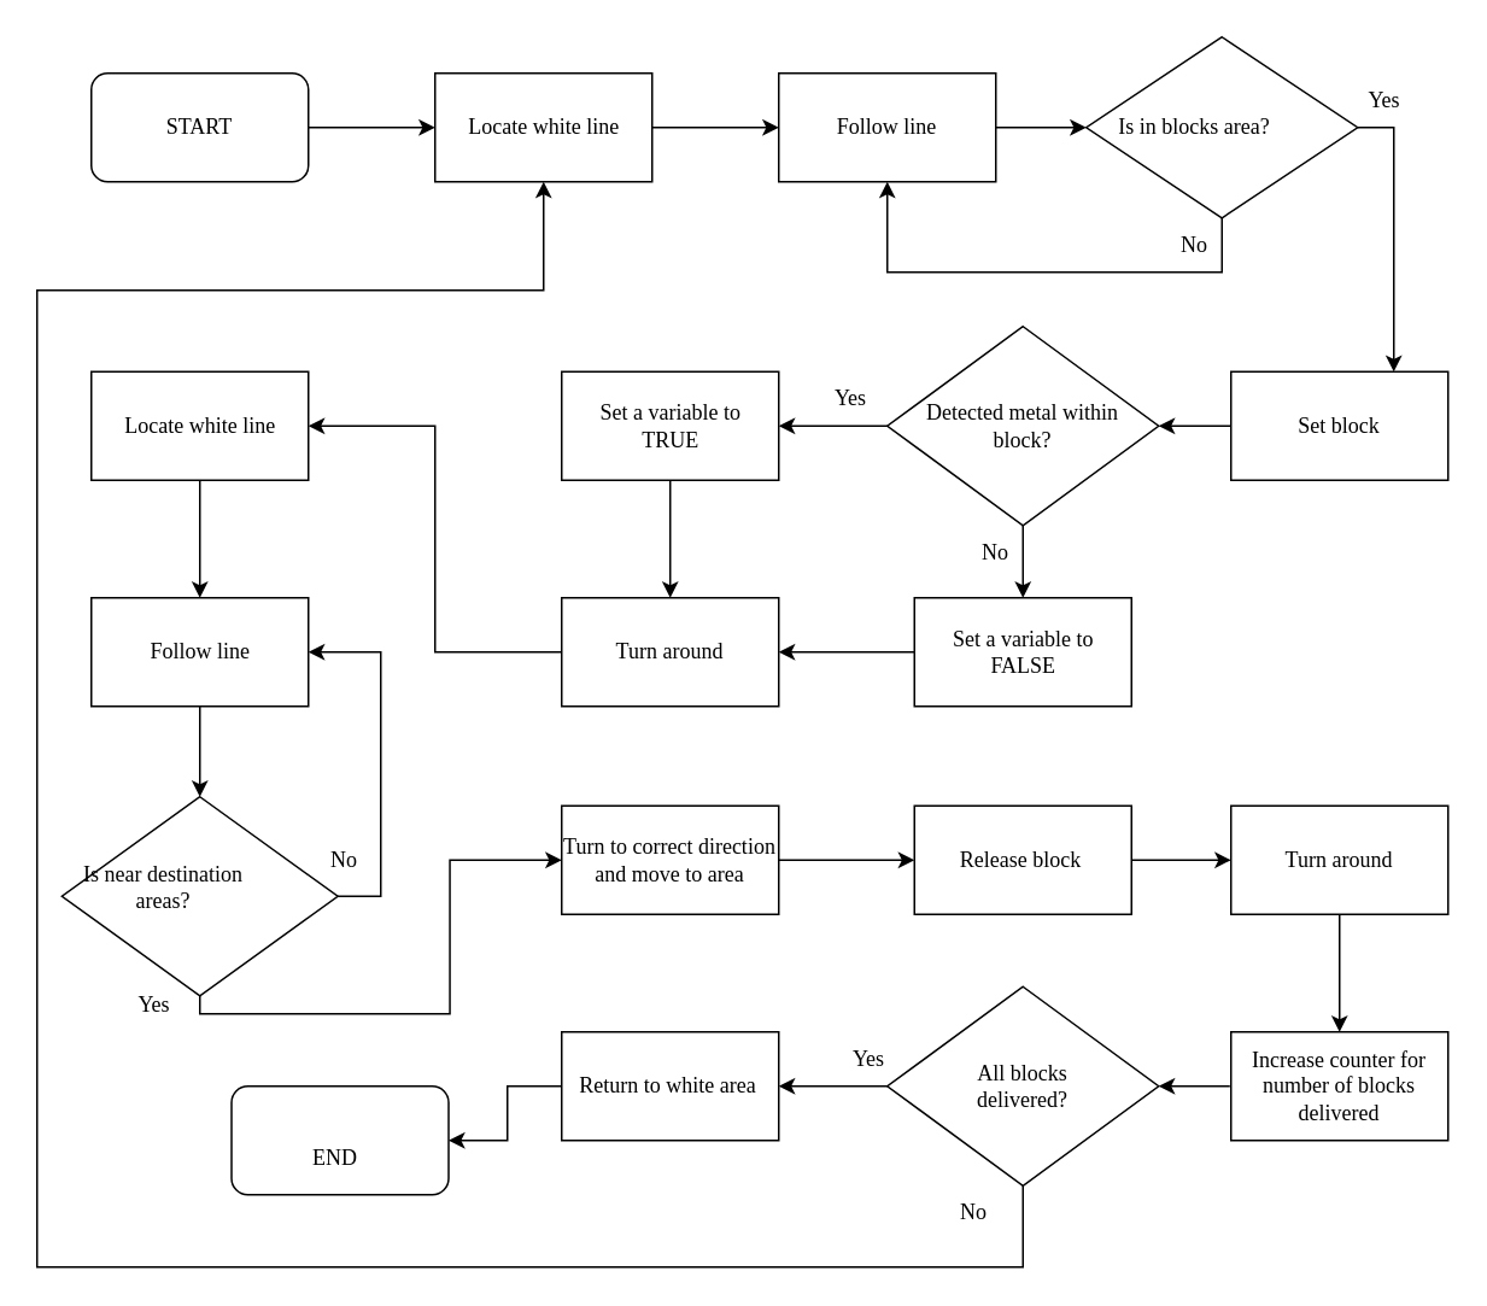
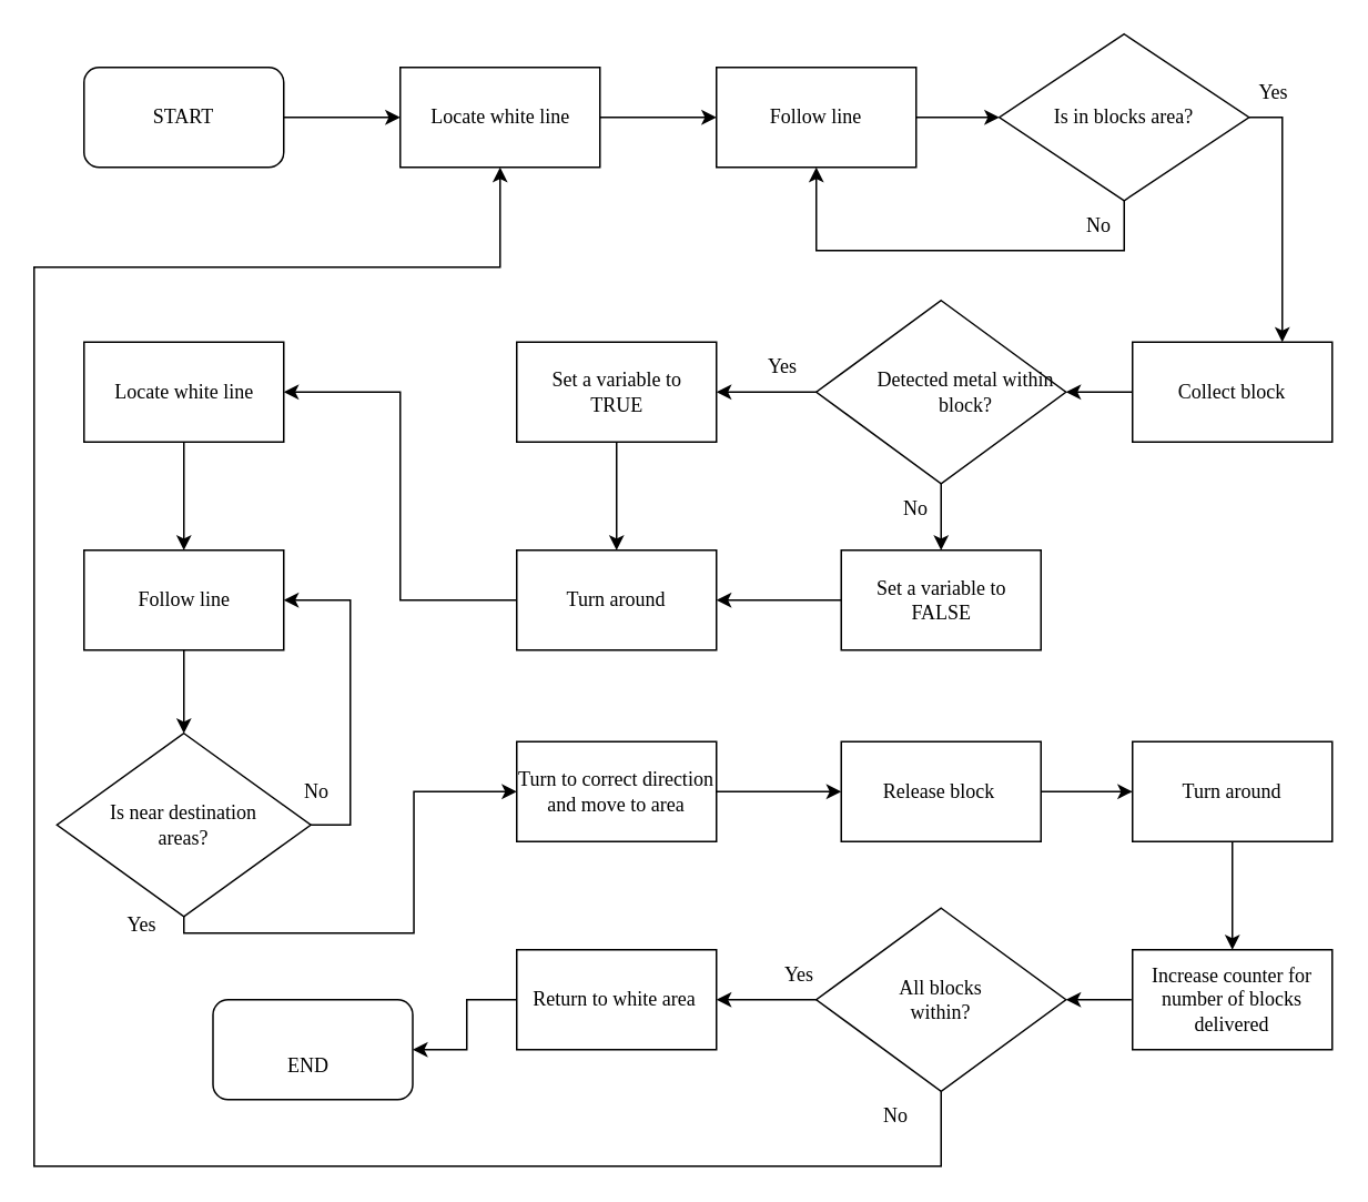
- <mxCell id="13" value="Is in blocks area?" style="text;html=1;strokeColor=none;fillColor=none;align=center;verticalAlign=middle;whiteSpace=wrap;rounded=0;fontFamily=Comic Sans MS;" parent="1" vertex="1"><mxGeometry x="615" y="55" width="90" height="30" as="geometry" /></mxCell>
+ <mxCell id="13" value="Is in blocks area?" style="text;html=1;strokeColor=none;fillColor=none;align=center;verticalAlign=middle;whiteSpace=wrap;rounded=0;fontFamily=Comic Sans MS;" parent="1" vertex="1"><mxGeometry x="630" y="55" width="90" height="30" as="geometry" /></mxCell>
- <mxCell id="23" value="Detected metal within block?" style="text;html=1;strokeColor=none;fillColor=none;align=center;verticalAlign=middle;whiteSpace=wrap;rounded=0;fontFamily=Comic Sans MS;" parent="1" vertex="1"><mxGeometry x="510" y="220" width="110" height="30" as="geometry" /></mxCell>
+ <mxCell id="23" value="Detected metal within block?" style="text;html=1;strokeColor=none;fillColor=none;align=center;verticalAlign=middle;whiteSpace=wrap;rounded=0;fontFamily=Comic Sans MS;" parent="1" vertex="1"><mxGeometry x="525" y="220" width="110" height="30" as="geometry" /></mxCell>
- <mxCell id="17" value="Set block" style="text;html=1;strokeColor=none;fillColor=none;align=center;verticalAlign=middle;whiteSpace=wrap;rounded=0;fontFamily=Comic Sans MS;" parent="1" vertex="1"><mxGeometry x="685" y="220" width="110" height="30" as="geometry" /></mxCell>
+ <mxCell id="17" value="Collect block" style="text;html=1;strokeColor=none;fillColor=none;align=center;verticalAlign=middle;whiteSpace=wrap;rounded=0;fontFamily=Comic Sans MS;" parent="1" vertex="1"><mxGeometry x="685" y="220" width="110" height="30" as="geometry" /></mxCell>
- <mxCell id="42" value="Is near destination areas?" style="text;html=1;strokeColor=none;fillColor=none;align=center;verticalAlign=middle;whiteSpace=wrap;rounded=0;fontFamily=Comic Sans MS;" parent="1" vertex="1"><mxGeometry x="40" y="475" width="100" height="30" as="geometry" /></mxCell>
+ <mxCell id="42" value="Is near destination areas?" style="text;html=1;strokeColor=none;fillColor=none;align=center;verticalAlign=middle;whiteSpace=wrap;rounded=0;fontFamily=Comic Sans MS;" parent="1" vertex="1"><mxGeometry x="60" y="480" width="100" height="30" as="geometry" /></mxCell>
- <mxCell id="61" value="All blocks delivered?" style="text;html=1;strokeColor=none;fillColor=none;align=center;verticalAlign=middle;whiteSpace=wrap;rounded=0;fontFamily=Comic Sans MS;" parent="1" vertex="1"><mxGeometry x="520" y="575" width="90" height="50" as="geometry" /></mxCell>
+ <mxCell id="61" value="All blocks within?" style="text;html=1;strokeColor=none;fillColor=none;align=center;verticalAlign=middle;whiteSpace=wrap;rounded=0;fontFamily=Comic Sans MS;" parent="1" vertex="1"><mxGeometry x="520" y="575" width="90" height="50" as="geometry" /></mxCell>
